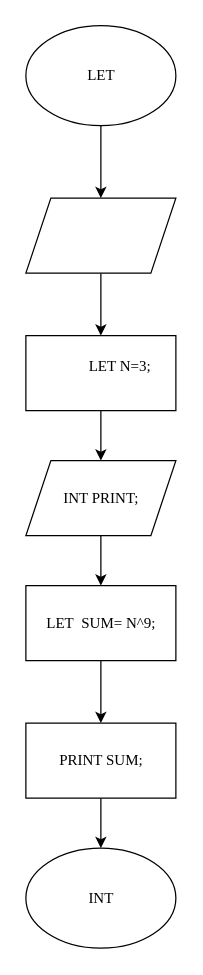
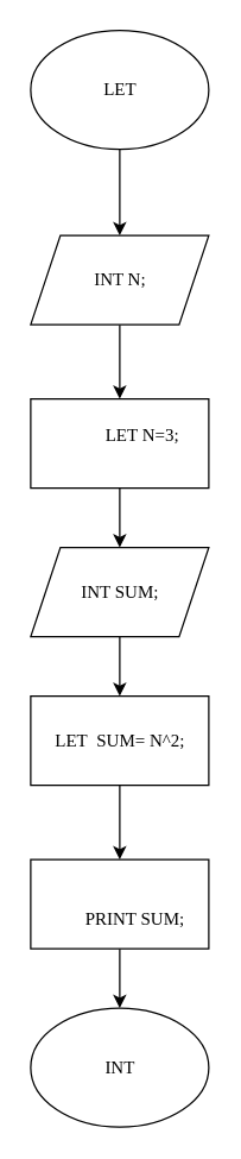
+ <mxCell id="7" value="INT N;" style="text;html=1;resizable=0;autosize=1;align=center;verticalAlign=middle;points=[];fillColor=none;strokeColor=none;rounded=0;fontFamily=Times New Roman;" vertex="1" parent="1"><mxGeometry x="50" y="173" width="60" height="30" as="geometry" /></mxCell>
- <mxCell id="13" value="INT PRINT;" style="text;html=1;resizable=0;autosize=1;align=center;verticalAlign=middle;points=[];fillColor=none;strokeColor=none;rounded=0;fontFamily=Times New Roman;" vertex="1" parent="1"><mxGeometry x="40" y="383" width="80" height="30" as="geometry" /></mxCell>
+ <mxCell id="13" value="INT SUM;" style="text;html=1;resizable=0;autosize=1;align=center;verticalAlign=middle;points=[];fillColor=none;strokeColor=none;rounded=0;fontFamily=Times New Roman;" vertex="1" parent="1"><mxGeometry x="40" y="383" width="80" height="30" as="geometry" /></mxCell>
- <mxCell id="16" value="LET&amp;nbsp; SUM= N^9;" style="text;html=1;resizable=0;autosize=1;align=center;verticalAlign=middle;points=[];fillColor=none;strokeColor=none;rounded=0;fontFamily=Times New Roman;" vertex="1" parent="1"><mxGeometry x="25" y="483" width="110" height="30" as="geometry" /></mxCell>
+ <mxCell id="16" value="LET&amp;nbsp; SUM= N^2;" style="text;html=1;resizable=0;autosize=1;align=center;verticalAlign=middle;points=[];fillColor=none;strokeColor=none;rounded=0;fontFamily=Times New Roman;" vertex="1" parent="1"><mxGeometry x="25" y="483" width="110" height="30" as="geometry" /></mxCell>
- <mxCell id="19" value="PRINT SUM;" style="text;html=1;resizable=0;autosize=1;align=center;verticalAlign=middle;points=[];fillColor=none;strokeColor=none;rounded=0;fontFamily=Times New Roman;" vertex="1" parent="1"><mxGeometry x="35" y="593" width="90" height="30" as="geometry" /></mxCell>
+ <mxCell id="19" value="PRINT SUM;" style="text;html=1;resizable=0;autosize=1;align=center;verticalAlign=middle;points=[];fillColor=none;strokeColor=none;rounded=0;fontFamily=Times New Roman;" vertex="1" parent="1"><mxGeometry x="45" y="603" width="90" height="30" as="geometry" /></mxCell>
